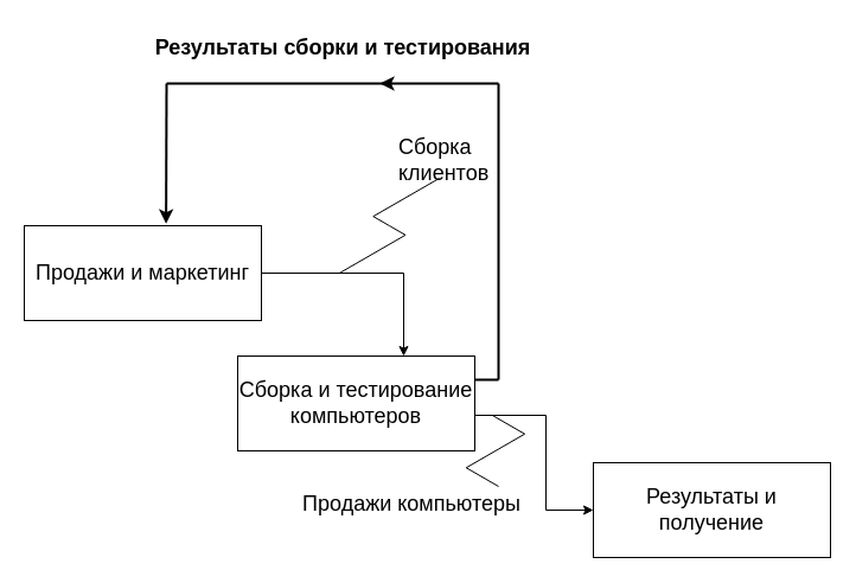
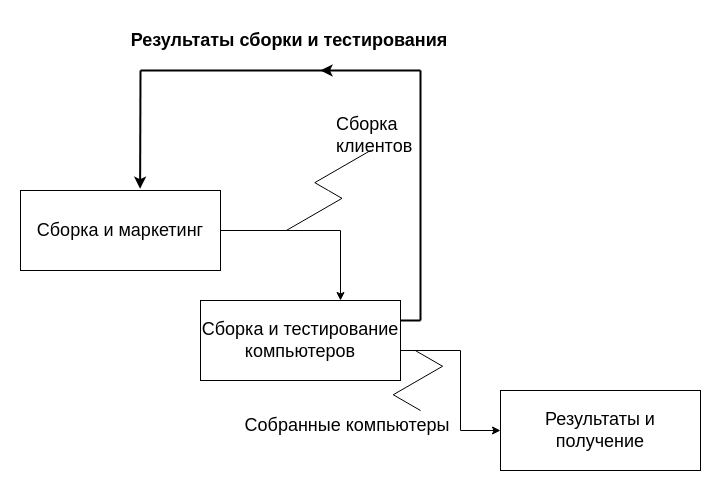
- <mxCell id="2" value="Продажи и маркетинг" style="rounded=0;whiteSpace=wrap;html=1;fontSize=18;" vertex="1" parent="1"><mxGeometry x="20" y="190" width="200" height="80" as="geometry" /></mxCell>
+ <mxCell id="2" value="Сборка и маркетинг" style="rounded=0;whiteSpace=wrap;html=1;fontSize=18;" vertex="1" parent="1"><mxGeometry x="20" y="190" width="200" height="80" as="geometry" /></mxCell>
- <mxCell id="18" value="Продажи компьютеры" style="text;html=1;strokeColor=none;fillColor=none;align=center;verticalAlign=middle;whiteSpace=wrap;rounded=0;fontSize=18;" vertex="1" parent="1"><mxGeometry x="230" y="410" width="234" height="30" as="geometry" /></mxCell>
+ <mxCell id="18" value="Собранные компьютеры" style="text;html=1;strokeColor=none;fillColor=none;align=center;verticalAlign=middle;whiteSpace=wrap;rounded=0;fontSize=18;" vertex="1" parent="1"><mxGeometry x="230" y="410" width="234" height="30" as="geometry" /></mxCell>
